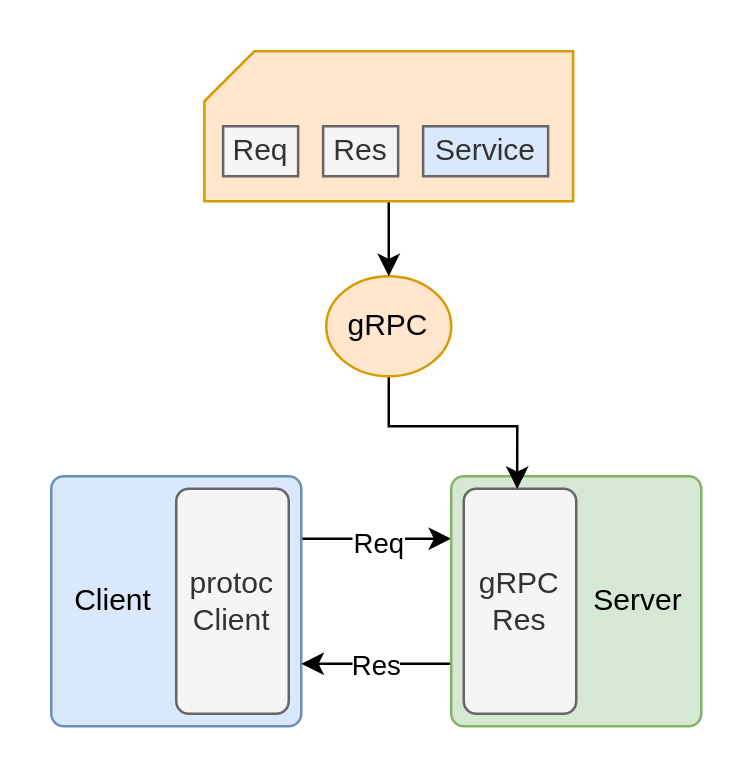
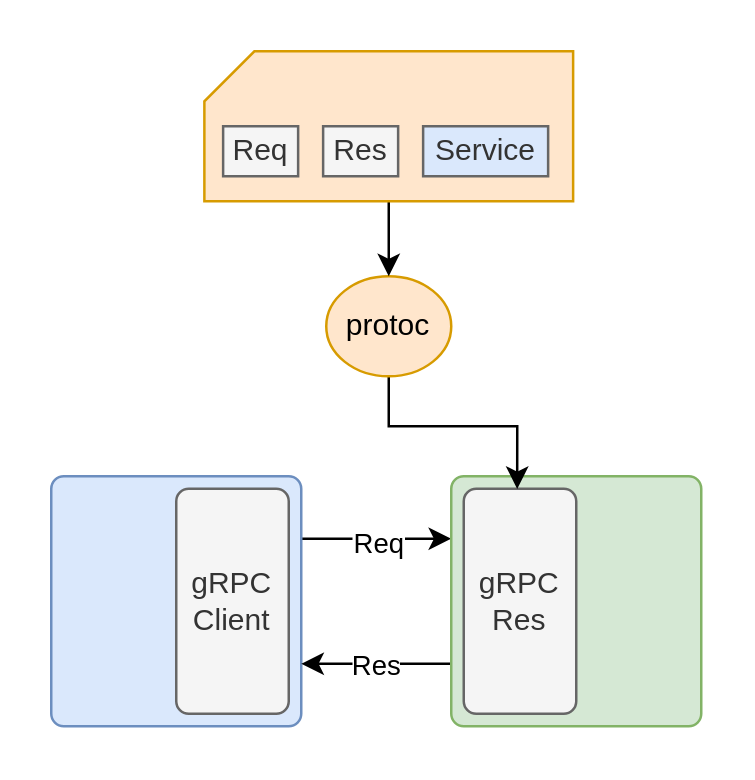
- <mxCell id="13" value="gRPC" style="ellipse;whiteSpace=wrap;html=1;fillColor=#ffe6cc;strokeColor=#d79b00;" parent="1" vertex="1"><mxGeometry x="130" y="110" width="50" height="40" as="geometry" /></mxCell>
+ <mxCell id="13" value="protoc" style="ellipse;whiteSpace=wrap;html=1;fillColor=#ffe6cc;strokeColor=#d79b00;" parent="1" vertex="1"><mxGeometry x="130" y="110" width="50" height="40" as="geometry" /></mxCell>
- <mxCell id="5" value="Client" style="html=1;shape=mxgraph.er.anchor;whiteSpace=wrap;" parent="4" vertex="1"><mxGeometry width="50" height="100" as="geometry" /></mxCell>
- <mxCell id="6" value="&lt;div&gt;protoc&lt;/div&gt;Client" style="rounded=1;absoluteArcSize=1;html=1;arcSize=10;whiteSpace=wrap;points=[];strokeColor=#666666;fillColor=#f5f5f5;fontColor=#333333;" parent="4" vertex="1"><mxGeometry x="50" y="5" width="45" height="90" as="geometry" /></mxCell>
+ <mxCell id="6" value="&lt;div&gt;gRPC&lt;/div&gt;Client" style="rounded=1;absoluteArcSize=1;html=1;arcSize=10;whiteSpace=wrap;points=[];strokeColor=#666666;fillColor=#f5f5f5;fontColor=#333333;" parent="4" vertex="1"><mxGeometry x="50" y="5" width="45" height="90" as="geometry" /></mxCell>
- <mxCell id="10" value="Server" style="html=1;shape=mxgraph.er.anchor;whiteSpace=wrap;" parent="9" vertex="1"><mxGeometry x="50" width="50" height="100" as="geometry" /></mxCell>
